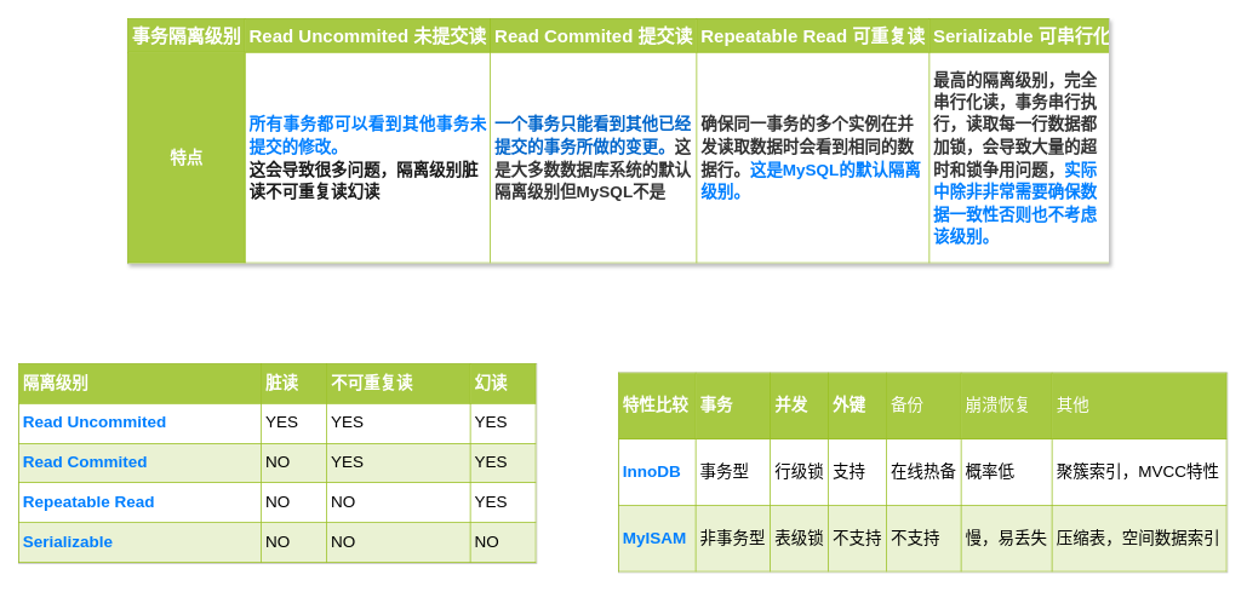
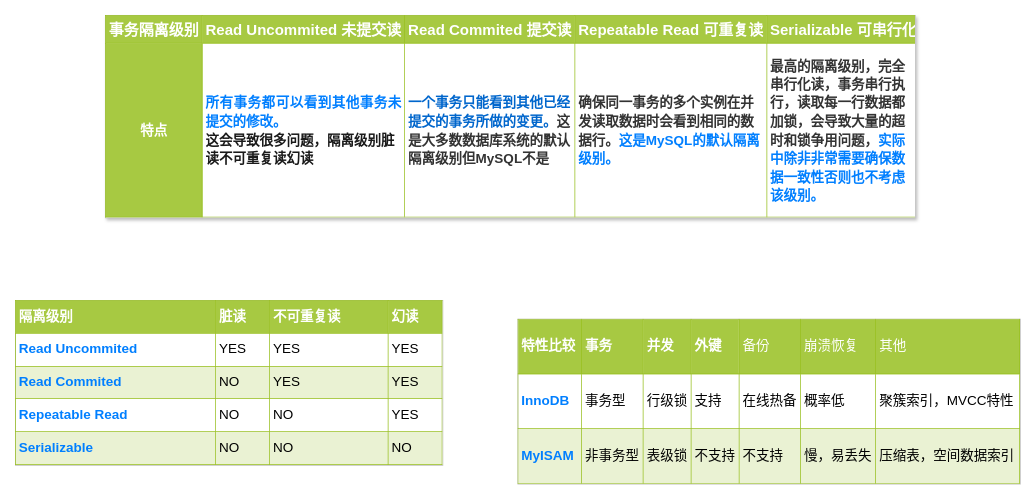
- <mxCell id="4" value="&lt;table border=&quot;1&quot; width=&quot;100%&quot; cellpadding=&quot;4&quot; style=&quot;width: 100% ; height: 100% ; border-collapse: collapse ; font-size: 18px&quot;&gt;&lt;tbody&gt;&lt;tr style=&quot;background-color: #a7c942 ; color: #ffffff ; border: 1px solid #98bf21&quot;&gt;&lt;th align=&quot;left&quot;&gt;特性比较&lt;/th&gt;&lt;th align=&quot;left&quot;&gt;事务&lt;/th&gt;&lt;th align=&quot;left&quot;&gt;并发&lt;/th&gt;&lt;td&gt;&lt;b&gt;外键&lt;/b&gt;&lt;/td&gt;&lt;td&gt;备份&lt;/td&gt;&lt;td&gt;崩溃恢复&lt;/td&gt;&lt;td&gt;其他&lt;/td&gt;&lt;/tr&gt;&lt;tr style=&quot;border: 1px solid #98bf21&quot;&gt;&lt;td&gt;&lt;font style=&quot;font-size: 18px&quot;&gt;&lt;span style=&quot;font-weight: 700 ; text-align: center&quot;&gt;&lt;font style=&quot;font-size: 18px&quot; color=&quot;#007fff&quot;&gt;InnoDB&lt;/font&gt;&lt;/span&gt;&lt;br&gt;&lt;/font&gt;&lt;/td&gt;&lt;td&gt;事务型&lt;/td&gt;&lt;td&gt;行级锁&lt;/td&gt;&lt;td&gt;支持&lt;/td&gt;&lt;td&gt;在线热备&lt;/td&gt;&lt;td&gt;概率低&lt;/td&gt;&lt;td&gt;聚簇索引，MVCC特性&lt;/td&gt;&lt;/tr&gt;&lt;tr style=&quot;background-color: #eaf2d3 ; border: 1px solid #98bf21&quot;&gt;&lt;td&gt;&lt;font style=&quot;font-size: 18px&quot;&gt;&lt;span style=&quot;font-weight: 700&quot;&gt;&lt;font color=&quot;#007fff&quot;&gt;MyISAM&amp;nbsp;&lt;/font&gt;&lt;/span&gt;&lt;br&gt;&lt;/font&gt;&lt;/td&gt;&lt;td&gt;非事务型&lt;/td&gt;&lt;td&gt;表级锁&lt;/td&gt;&lt;td&gt;不支持&lt;/td&gt;&lt;td&gt;不支持&lt;/td&gt;&lt;td&gt;慢，易丢失&lt;/td&gt;&lt;td&gt;压缩表，空间数据索引&lt;/td&gt;&lt;/tr&gt;&lt;/tbody&gt;&lt;/table&gt;" style="text;html=1;strokeColor=#c0c0c0;fillColor=#ffffff;overflow=fill;rounded=0;shadow=0;glass=0;comic=0;fontSize=10;" vertex="1" parent="1"><mxGeometry x="680" y="410" width="670" height="220" as="geometry" /></mxCell>
+ <mxCell id="4" value="&lt;table border=&quot;1&quot; width=&quot;100%&quot; cellpadding=&quot;4&quot; style=&quot;width: 100% ; height: 100% ; border-collapse: collapse ; font-size: 18px&quot;&gt;&lt;tbody&gt;&lt;tr style=&quot;background-color: #a7c942 ; color: #ffffff ; border: 1px solid #98bf21&quot;&gt;&lt;th align=&quot;left&quot;&gt;特性比较&lt;/th&gt;&lt;th align=&quot;left&quot;&gt;事务&lt;/th&gt;&lt;th align=&quot;left&quot;&gt;并发&lt;/th&gt;&lt;td&gt;&lt;b&gt;外键&lt;/b&gt;&lt;/td&gt;&lt;td&gt;备份&lt;/td&gt;&lt;td&gt;崩溃恢复&lt;/td&gt;&lt;td&gt;其他&lt;/td&gt;&lt;/tr&gt;&lt;tr style=&quot;border: 1px solid #98bf21&quot;&gt;&lt;td&gt;&lt;font style=&quot;font-size: 18px&quot;&gt;&lt;span style=&quot;font-weight: 700 ; text-align: center&quot;&gt;&lt;font style=&quot;font-size: 18px&quot; color=&quot;#007fff&quot;&gt;InnoDB&lt;/font&gt;&lt;/span&gt;&lt;br&gt;&lt;/font&gt;&lt;/td&gt;&lt;td&gt;事务型&lt;/td&gt;&lt;td&gt;行级锁&lt;/td&gt;&lt;td&gt;支持&lt;/td&gt;&lt;td&gt;在线热备&lt;/td&gt;&lt;td&gt;概率低&lt;/td&gt;&lt;td&gt;聚簇索引，MVCC特性&lt;/td&gt;&lt;/tr&gt;&lt;tr style=&quot;background-color: #eaf2d3 ; border: 1px solid #98bf21&quot;&gt;&lt;td&gt;&lt;font style=&quot;font-size: 18px&quot;&gt;&lt;span style=&quot;font-weight: 700&quot;&gt;&lt;font color=&quot;#007fff&quot;&gt;MyISAM&amp;nbsp;&lt;/font&gt;&lt;/span&gt;&lt;br&gt;&lt;/font&gt;&lt;/td&gt;&lt;td&gt;非事务型&lt;/td&gt;&lt;td&gt;表级锁&lt;/td&gt;&lt;td&gt;不支持&lt;/td&gt;&lt;td&gt;不支持&lt;/td&gt;&lt;td&gt;慢，易丢失&lt;/td&gt;&lt;td&gt;压缩表，空间数据索引&lt;/td&gt;&lt;/tr&gt;&lt;/tbody&gt;&lt;/table&gt;" style="text;html=1;strokeColor=#c0c0c0;fillColor=#ffffff;overflow=fill;rounded=0;shadow=0;glass=0;comic=0;fontSize=10;" vertex="1" parent="1"><mxGeometry x="690" y="425" width="670" height="220" as="geometry" /></mxCell>
